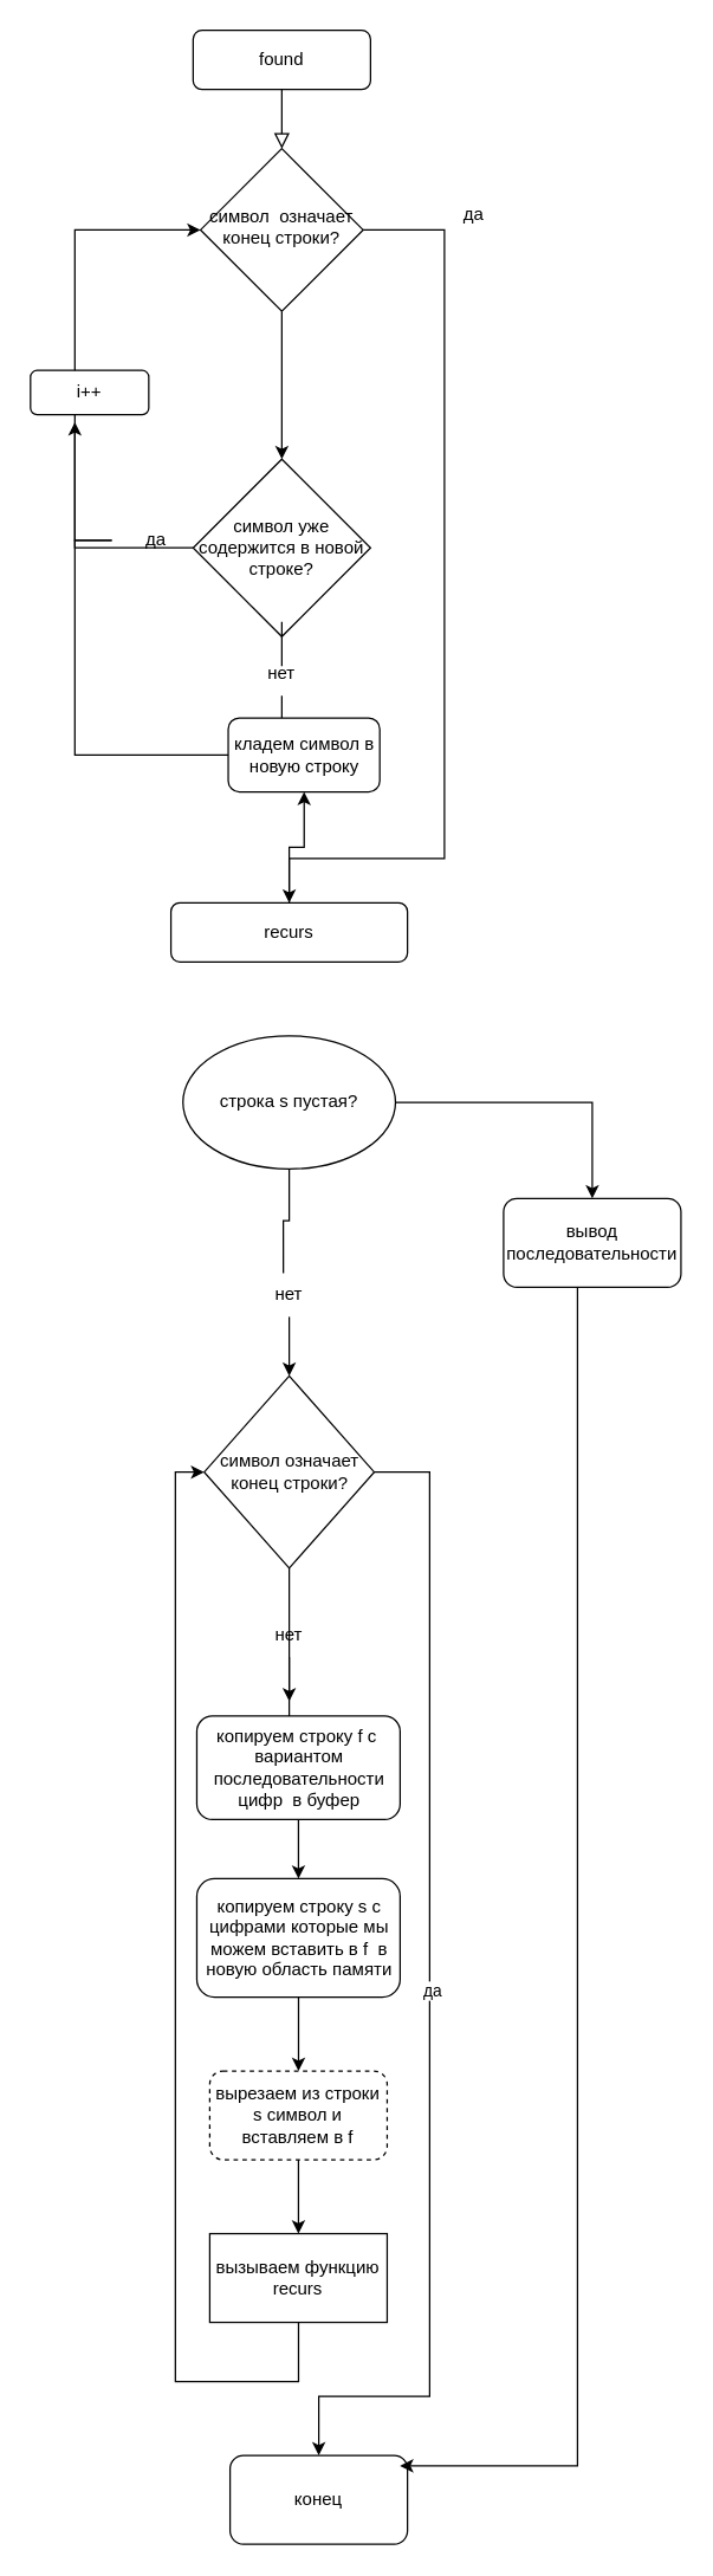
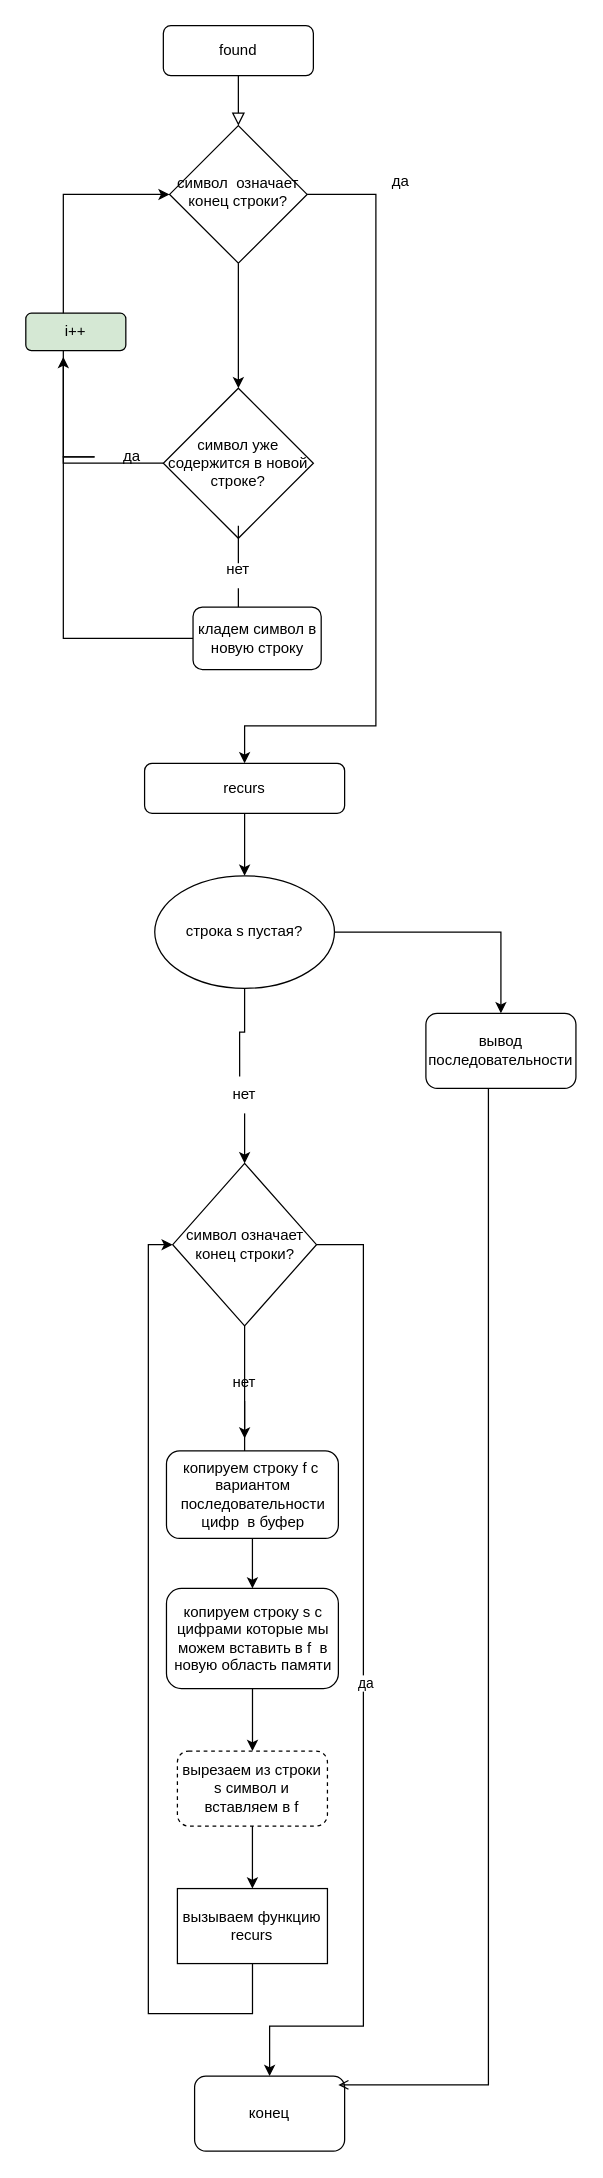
- <mxCell id="13" value="i++" style="rounded=1;whiteSpace=wrap;html=1;" vertex="1" parent="1"><mxGeometry x="20" y="250" width="80" height="30" as="geometry" /></mxCell>
+ <mxCell id="13" value="i++" style="rounded=1;whiteSpace=wrap;html=1;fillColor=#d5e8d4;" vertex="1" parent="1"><mxGeometry x="20" y="250" width="80" height="30" as="geometry" /></mxCell>
- <mxCell id="7" style="edgeStyle=orthogonalEdgeStyle;rounded=0;orthogonalLoop=1;jettySize=auto;html=1;" edge="1" parent="1" source="8" target="17"><mxGeometry relative="1" as="geometry" /></mxCell>
+ <mxCell id="7" style="edgeStyle=orthogonalEdgeStyle;rounded=0;orthogonalLoop=1;jettySize=auto;html=1;" edge="1" parent="1" source="8" target="22"><mxGeometry relative="1" as="geometry" /></mxCell>
- <mxCell id="40" style="edgeStyle=orthogonalEdgeStyle;rounded=0;orthogonalLoop=1;jettySize=auto;html=1;entryX=0.958;entryY=0.117;entryDx=0;entryDy=0;entryPerimeter=0;" edge="1" parent="1" source="41" target="37"><mxGeometry relative="1" as="geometry"><Array as="points"><mxPoint x="390" y="1667" /></Array></mxGeometry></mxCell>
+ <mxCell id="40" style="edgeStyle=orthogonalEdgeStyle;rounded=0;orthogonalLoop=1;jettySize=auto;html=1;entryX=0.958;entryY=0.117;entryDx=0;entryDy=0;entryPerimeter=0;endArrow=open;" edge="1" parent="1" source="41" target="37"><mxGeometry relative="1" as="geometry"><Array as="points"><mxPoint x="390" y="1667" /></Array></mxGeometry></mxCell>
